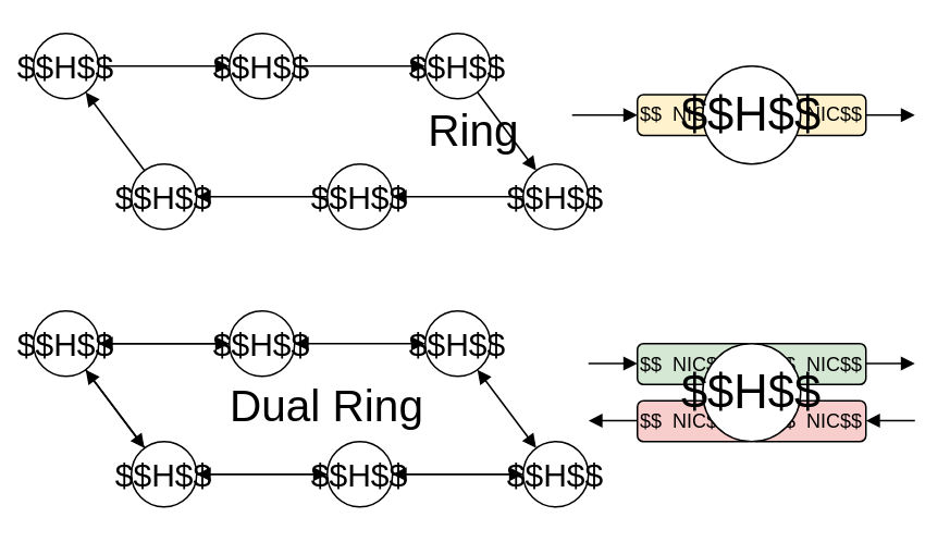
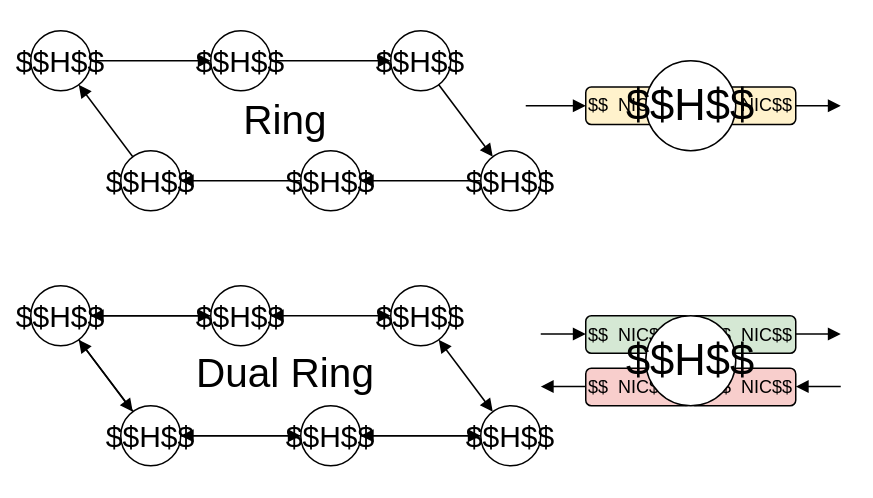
- <mxCell id="44" value="Ring" style="text;html=1;strokeColor=none;fillColor=none;align=center;verticalAlign=middle;whiteSpace=wrap;rounded=0;fontSize=27;" vertex="1" parent="1"><mxGeometry x="270" y="70" width="40" height="20" as="geometry" /></mxCell>
+ <mxCell id="44" value="Ring" style="text;html=1;strokeColor=none;fillColor=none;align=center;verticalAlign=middle;whiteSpace=wrap;rounded=0;fontSize=27;" vertex="1" parent="1"><mxGeometry x="170" y="70" width="40" height="20" as="geometry" /></mxCell>
- <mxCell id="45" value="Dual Ring" style="text;html=1;strokeColor=none;fillColor=none;align=center;verticalAlign=middle;whiteSpace=wrap;rounded=0;fontSize=27;" vertex="1" parent="1"><mxGeometry x="130" y="239" width="140" height="20" as="geometry" /></mxCell>
+ <mxCell id="45" value="Dual Ring" style="text;html=1;strokeColor=none;fillColor=none;align=center;verticalAlign=middle;whiteSpace=wrap;rounded=0;fontSize=27;" vertex="1" parent="1"><mxGeometry x="120" y="239" width="140" height="20" as="geometry" /></mxCell>
